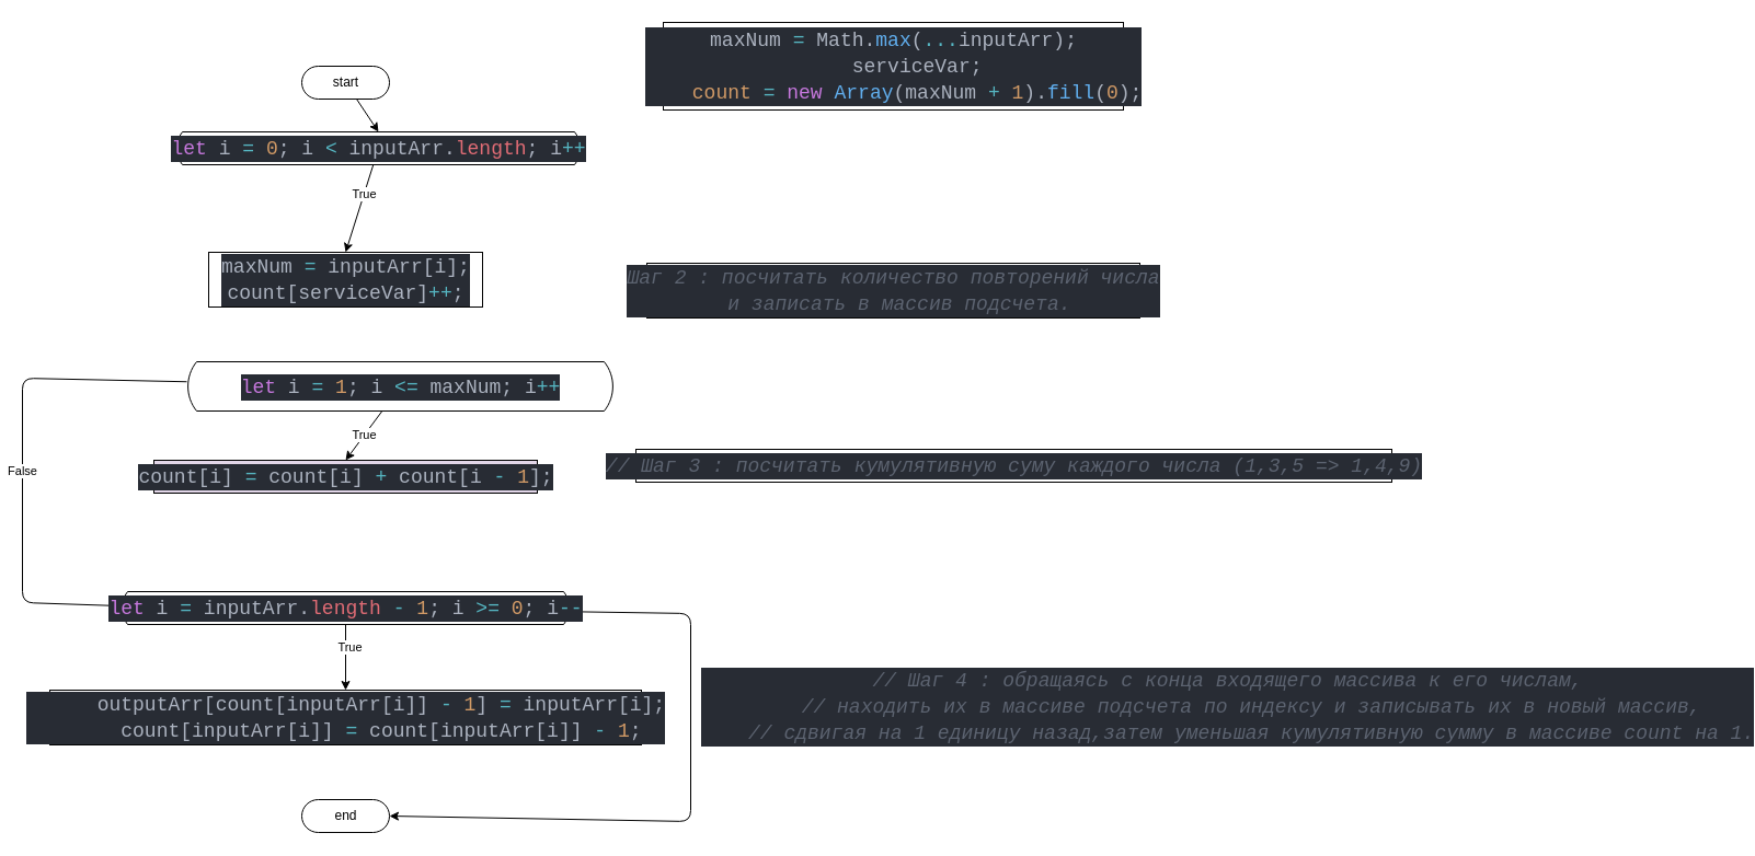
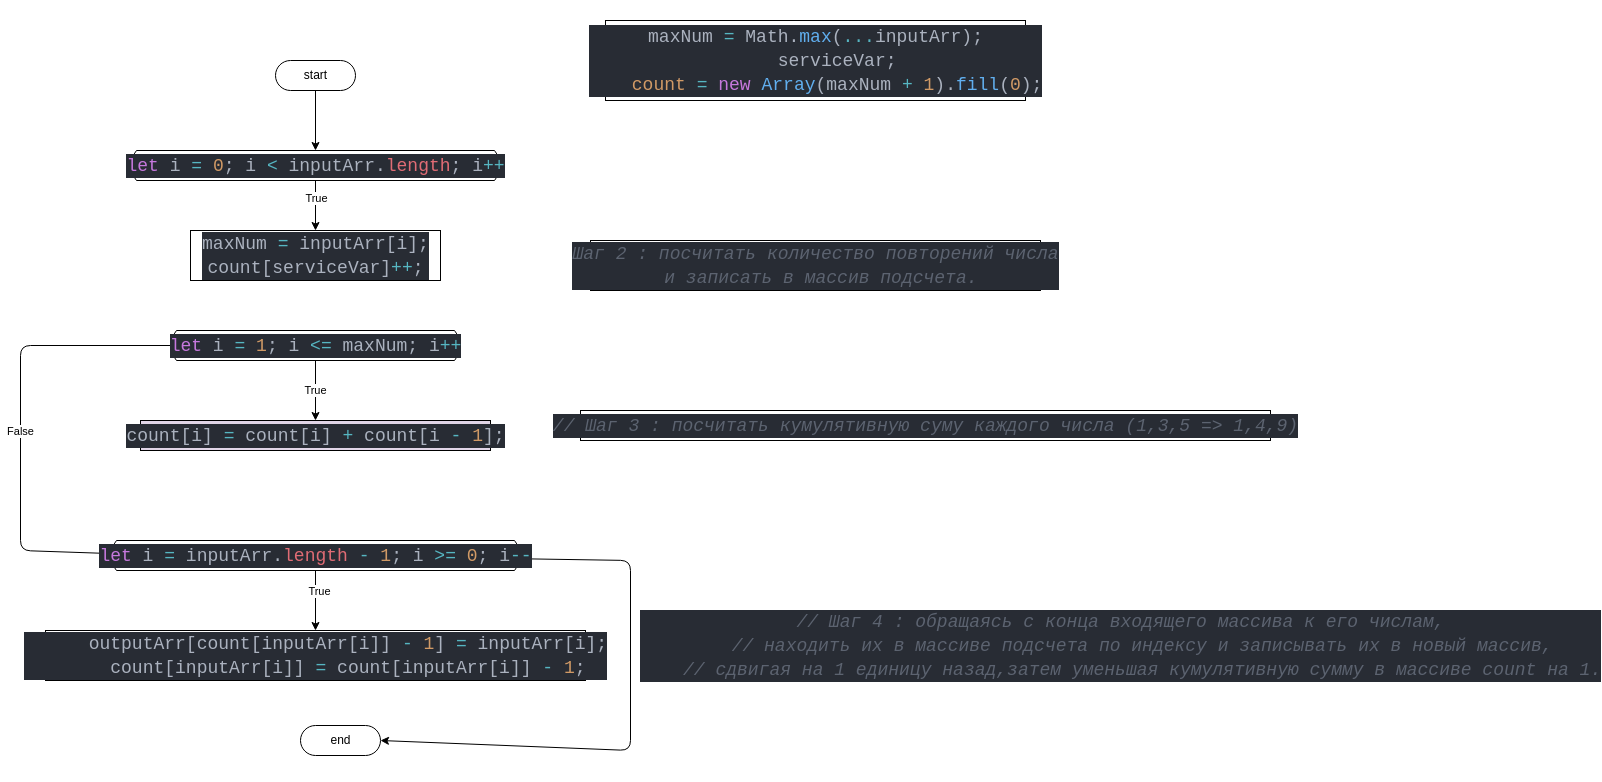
- <mxCell id="10" value="&lt;div style=&quot;color: rgb(171, 178, 191); background-color: rgb(40, 44, 52); font-family: MontserratAlternates-Regular, Consolas, &amp;quot;Courier New&amp;quot;, monospace; font-size: 18px; line-height: 24px;&quot;&gt;&lt;span style=&quot;color: #c678dd;&quot;&gt;let&lt;/span&gt; i &lt;span style=&quot;color: #56b6c2;&quot;&gt;=&lt;/span&gt; &lt;span style=&quot;color: #d19a66;&quot;&gt;0&lt;/span&gt;; i &lt;span style=&quot;color: #56b6c2;&quot;&gt;&amp;lt;&lt;/span&gt; inputArr.&lt;span style=&quot;color: #e06c75;&quot;&gt;length&lt;/span&gt;; i&lt;span style=&quot;color: #56b6c2;&quot;&gt;++&lt;/span&gt;&lt;/div&gt;" style="html=1;dashed=0;whitespace=wrap;shape=mxgraph.dfd.loop" parent="1" vertex="1"><mxGeometry x="160" y="120" width="370" height="30" as="geometry" /></mxCell>
+ <mxCell id="10" value="&lt;div style=&quot;color: rgb(171, 178, 191); background-color: rgb(40, 44, 52); font-family: MontserratAlternates-Regular, Consolas, &amp;quot;Courier New&amp;quot;, monospace; font-size: 18px; line-height: 24px;&quot;&gt;&lt;span style=&quot;color: #c678dd;&quot;&gt;let&lt;/span&gt; i &lt;span style=&quot;color: #56b6c2;&quot;&gt;=&lt;/span&gt; &lt;span style=&quot;color: #d19a66;&quot;&gt;0&lt;/span&gt;; i &lt;span style=&quot;color: #56b6c2;&quot;&gt;&amp;lt;&lt;/span&gt; inputArr.&lt;span style=&quot;color: #e06c75;&quot;&gt;length&lt;/span&gt;; i&lt;span style=&quot;color: #56b6c2;&quot;&gt;++&lt;/span&gt;&lt;/div&gt;" style="html=1;dashed=0;whitespace=wrap;shape=mxgraph.dfd.loop" parent="1" vertex="1"><mxGeometry x="130" y="150" width="370" height="30" as="geometry" /></mxCell>
- <mxCell id="14" value="&lt;div style=&quot;color: rgb(171, 178, 191); background-color: rgb(40, 44, 52); font-family: MontserratAlternates-Regular, Consolas, &amp;quot;Courier New&amp;quot;, monospace; font-size: 18px; line-height: 24px;&quot;&gt;&lt;span style=&quot;color: #c678dd;&quot;&gt;let&lt;/span&gt; i &lt;span style=&quot;color: #56b6c2;&quot;&gt;=&lt;/span&gt; &lt;span style=&quot;color: #d19a66;&quot;&gt;1&lt;/span&gt;; i &lt;span style=&quot;color: #56b6c2;&quot;&gt;&amp;lt;=&lt;/span&gt; maxNum; i&lt;span style=&quot;color: #56b6c2;&quot;&gt;++&lt;/span&gt;&lt;/div&gt;" style="html=1;dashed=0;whitespace=wrap;shape=mxgraph.dfd.loop" parent="1" vertex="1"><mxGeometry x="170" y="330" width="390" height="45" as="geometry" /></mxCell>
+ <mxCell id="14" value="&lt;div style=&quot;color: rgb(171, 178, 191); background-color: rgb(40, 44, 52); font-family: MontserratAlternates-Regular, Consolas, &amp;quot;Courier New&amp;quot;, monospace; font-size: 18px; line-height: 24px;&quot;&gt;&lt;span style=&quot;color: #c678dd;&quot;&gt;let&lt;/span&gt; i &lt;span style=&quot;color: #56b6c2;&quot;&gt;=&lt;/span&gt; &lt;span style=&quot;color: #d19a66;&quot;&gt;1&lt;/span&gt;; i &lt;span style=&quot;color: #56b6c2;&quot;&gt;&amp;lt;=&lt;/span&gt; maxNum; i&lt;span style=&quot;color: #56b6c2;&quot;&gt;++&lt;/span&gt;&lt;/div&gt;" style="html=1;dashed=0;whitespace=wrap;shape=mxgraph.dfd.loop" parent="1" vertex="1"><mxGeometry x="170" y="330" width="290" height="30" as="geometry" /></mxCell>
- <mxCell id="4" value="end" style="html=1;dashed=0;whitespace=wrap;shape=mxgraph.dfd.start" parent="1" vertex="1"><mxGeometry x="275" y="730" width="80" height="30" as="geometry" /></mxCell>
+ <mxCell id="4" value="end" style="html=1;dashed=0;whitespace=wrap;shape=mxgraph.dfd.start" parent="1" vertex="1"><mxGeometry x="300" y="725" width="80" height="30" as="geometry" /></mxCell>
